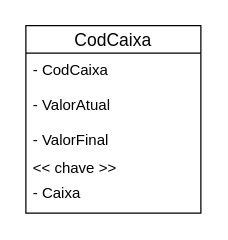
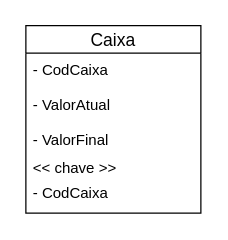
- <mxCell id="3" value="CodCaixa" style="swimlane;fontStyle=0;childLayout=stackLayout;horizontal=1;startSize=22;horizontalStack=0;resizeParent=1;resizeParentMax=0;resizeLast=0;collapsible=1;marginBottom=0;align=center;fontSize=14;" parent="1" vertex="1"><mxGeometry x="20" y="20" width="140" height="150" as="geometry" /></mxCell>
+ <mxCell id="3" value="Caixa" style="swimlane;fontStyle=0;childLayout=stackLayout;horizontal=1;startSize=22;horizontalStack=0;resizeParent=1;resizeParentMax=0;resizeLast=0;collapsible=1;marginBottom=0;align=center;fontSize=14;" parent="1" vertex="1"><mxGeometry x="20" y="20" width="140" height="150" as="geometry" /></mxCell>
- <mxCell id="5" value="- Caixa" style="text;strokeColor=none;fillColor=none;spacingLeft=4;spacingRight=4;overflow=hidden;rotatable=0;points=[[0,0.5],[1,0.5]];portConstraint=eastwest;fontSize=12;" parent="3" vertex="1"><mxGeometry y="120" width="140" height="30" as="geometry" /></mxCell>
+ <mxCell id="5" value="- CodCaixa" style="text;strokeColor=none;fillColor=none;spacingLeft=4;spacingRight=4;overflow=hidden;rotatable=0;points=[[0,0.5],[1,0.5]];portConstraint=eastwest;fontSize=12;" parent="3" vertex="1"><mxGeometry y="120" width="140" height="30" as="geometry" /></mxCell>
